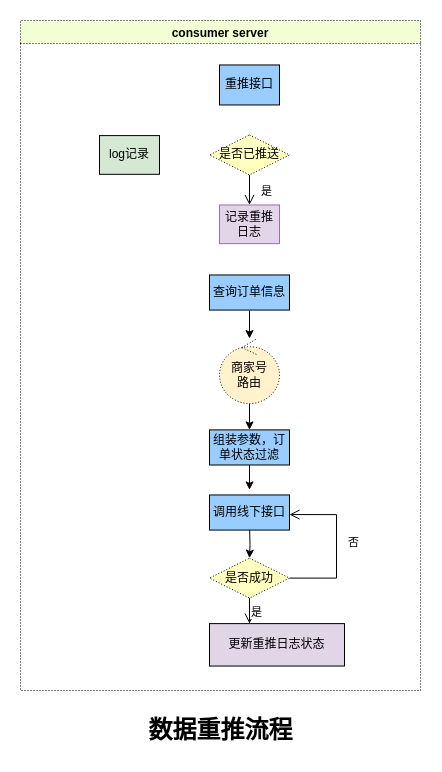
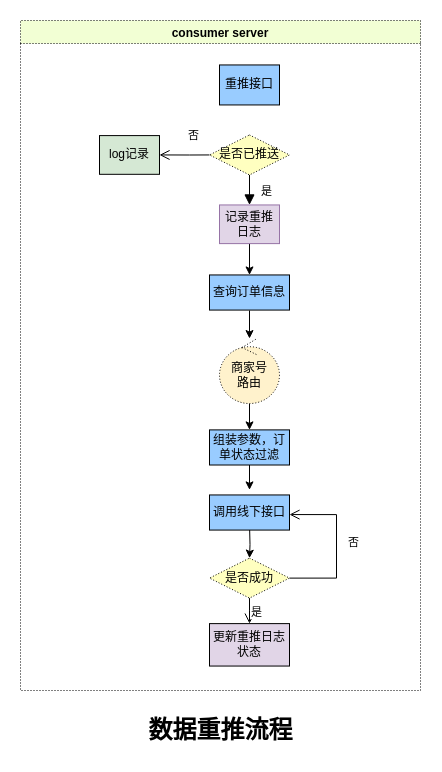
+ <mxCell id="21" value="否" style="edgeStyle=orthogonalEdgeStyle;html=1;align=left;verticalAlign=bottom;endArrow=open;endSize=8;strokeColor=#000000;rounded=0;exitX=0;exitY=0.5;exitDx=0;exitDy=0;entryX=1;entryY=0.5;entryDx=0;entryDy=0;" parent="2" source="3" target="18" edge="1"><mxGeometry x="-0.064" y="-10" relative="1" as="geometry"><mxPoint x="279" y="504.07" as="targetPoint" /><Array as="points"><mxPoint x="169" y="134.45" /><mxPoint x="169" y="134.45" /></Array><mxPoint as="offset" /><mxPoint x="279" y="567.61" as="sourcePoint" /></mxGeometry></mxCell>
- <mxCell id="20" value="是" style="edgeStyle=orthogonalEdgeStyle;html=1;align=left;verticalAlign=top;endArrow=open;endSize=8;strokeColor=#000000;rounded=0;entryX=0.5;entryY=0;entryDx=0;entryDy=0;exitX=0.5;exitY=1;exitDx=0;exitDy=0;" parent="2" source="3" target="6" edge="1"><mxGeometry x="-0.753" y="10" relative="1" as="geometry"><mxPoint x="69" y="53.17" as="targetPoint" /><Array as="points" /><mxPoint as="offset" /><mxPoint x="29" y="53.17" as="sourcePoint" /></mxGeometry></mxCell>
+ <mxCell id="20" value="是" style="edgeStyle=orthogonalEdgeStyle;html=1;align=left;verticalAlign=top;endArrow=block;endSize=8;strokeColor=#000000;rounded=0;entryX=0.5;entryY=0;entryDx=0;entryDy=0;exitX=0.5;exitY=1;exitDx=0;exitDy=0;" parent="2" source="3" target="6" edge="1"><mxGeometry x="-0.753" y="10" relative="1" as="geometry"><mxPoint x="69" y="53.17" as="targetPoint" /><Array as="points" /><mxPoint as="offset" /><mxPoint x="29" y="53.17" as="sourcePoint" /></mxGeometry></mxCell>
+ <mxCell id="5" value="" style="edgeStyle=orthogonalEdgeStyle;rounded=0;orthogonalLoop=1;jettySize=auto;html=1;labelBackgroundColor=#F5FFFF;" parent="2" source="6" target="19" edge="1"><mxGeometry relative="1" as="geometry" /></mxCell>
- <mxCell id="9" value="更新重推日志状态" style="whiteSpace=wrap;html=1;align=center;fillColor=#E1D5E7;" parent="2" vertex="1"><mxGeometry x="189" y="603.11" width="135" height="42.44" as="geometry" /></mxCell>
+ <mxCell id="9" value="更新重推日志状态" style="whiteSpace=wrap;html=1;align=center;fillColor=#E1D5E7;" parent="2" vertex="1"><mxGeometry x="189" y="603.11" width="80" height="42.44" as="geometry" /></mxCell>
